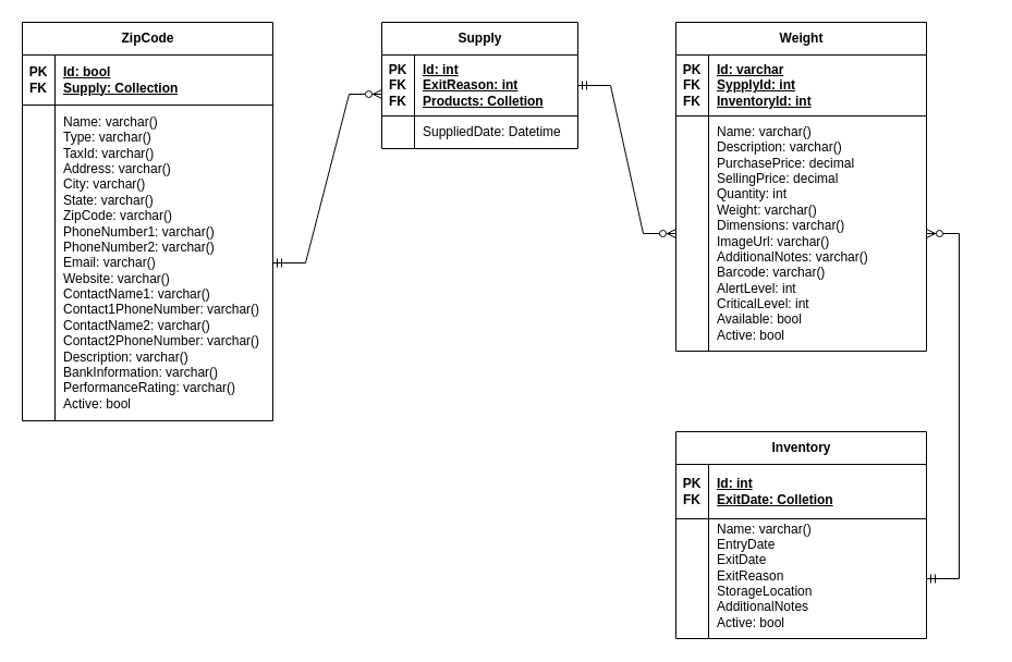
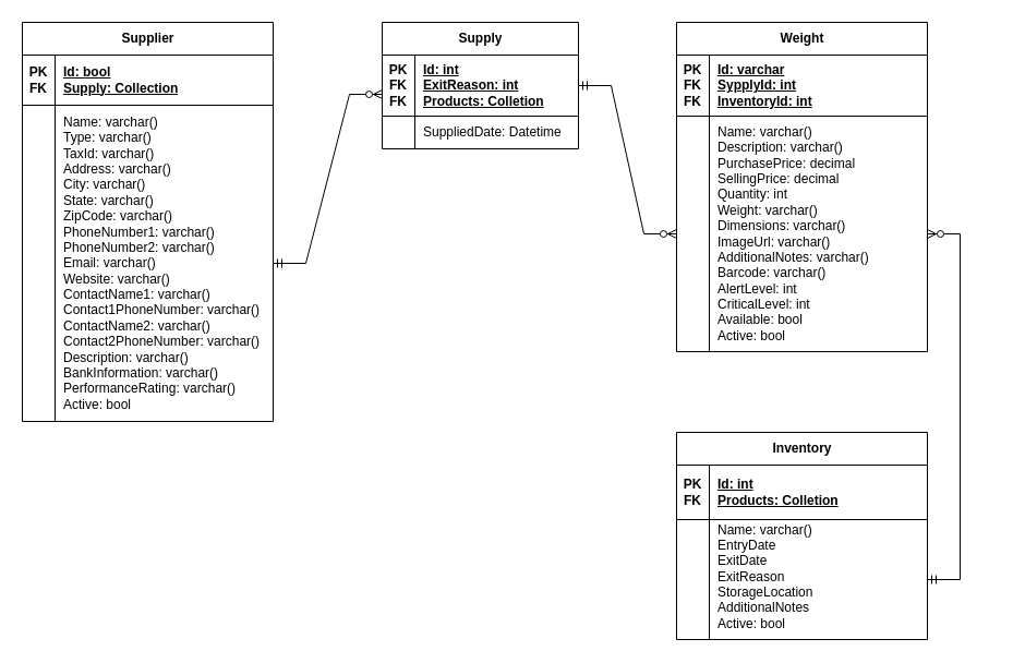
- <mxCell id="2" value="ZipCode" style="shape=table;startSize=30;container=1;collapsible=1;childLayout=tableLayout;fixedRows=1;rowLines=0;fontStyle=1;align=center;resizeLast=1;html=1;" vertex="1" parent="1"><mxGeometry x="20" y="20" width="230" height="366.0" as="geometry" /></mxCell>
+ <mxCell id="2" value="Supplier" style="shape=table;startSize=30;container=1;collapsible=1;childLayout=tableLayout;fixedRows=1;rowLines=0;fontStyle=1;align=center;resizeLast=1;html=1;" vertex="1" parent="1"><mxGeometry x="20" y="20" width="230" height="366.0" as="geometry" /></mxCell>
- <mxCell id="28" value="Id: int&lt;br&gt;ExitDate: Colletion" style="shape=partialRectangle;connectable=0;fillColor=none;top=0;left=0;bottom=0;right=0;align=left;spacingLeft=6;fontStyle=5;overflow=hidden;whiteSpace=wrap;html=1;" vertex="1" parent="26"><mxGeometry x="30" width="200" height="50" as="geometry"><mxRectangle width="200" height="50" as="alternateBounds" /></mxGeometry></mxCell>
+ <mxCell id="28" value="Id: int&lt;br&gt;Products: Colletion" style="shape=partialRectangle;connectable=0;fillColor=none;top=0;left=0;bottom=0;right=0;align=left;spacingLeft=6;fontStyle=5;overflow=hidden;whiteSpace=wrap;html=1;" vertex="1" parent="26"><mxGeometry x="30" width="200" height="50" as="geometry"><mxRectangle width="200" height="50" as="alternateBounds" /></mxGeometry></mxCell>
